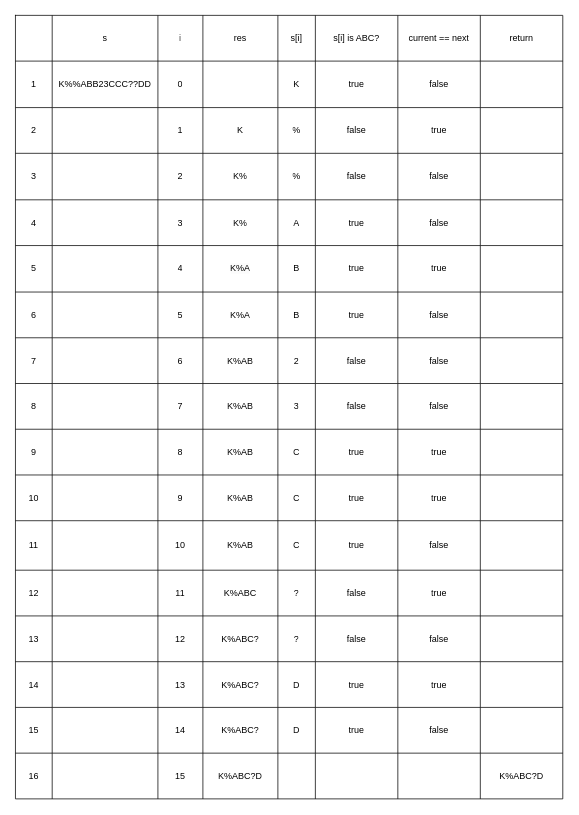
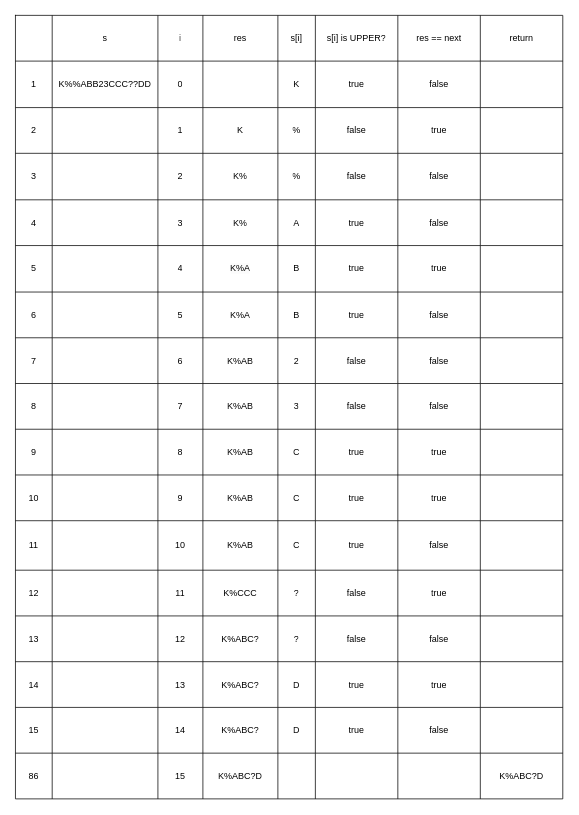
- <mxCell id="9" value="s[i] is ABC?" style="shape=partialRectangle;html=1;whiteSpace=wrap;connectable=0;strokeColor=inherit;overflow=hidden;fillColor=none;top=0;left=0;bottom=0;right=0;pointerEvents=1;" vertex="1" parent="3"><mxGeometry x="400" width="110" height="61" as="geometry"><mxRectangle width="110" height="61" as="alternateBounds" /></mxGeometry></mxCell>
+ <mxCell id="9" value="s[i] is UPPER?" style="shape=partialRectangle;html=1;whiteSpace=wrap;connectable=0;strokeColor=inherit;overflow=hidden;fillColor=none;top=0;left=0;bottom=0;right=0;pointerEvents=1;" vertex="1" parent="3"><mxGeometry x="400" width="110" height="61" as="geometry"><mxRectangle width="110" height="61" as="alternateBounds" /></mxGeometry></mxCell>
- <mxCell id="10" value="&lt;span style=&quot;color: rgb(0, 0, 0);&quot;&gt;current == next&lt;/span&gt;" style="shape=partialRectangle;html=1;whiteSpace=wrap;connectable=0;strokeColor=inherit;overflow=hidden;fillColor=none;top=0;left=0;bottom=0;right=0;pointerEvents=1;" vertex="1" parent="3"><mxGeometry x="510" width="110" height="61" as="geometry"><mxRectangle width="110" height="61" as="alternateBounds" /></mxGeometry></mxCell>
+ <mxCell id="10" value="&lt;span style=&quot;color: rgb(0, 0, 0);&quot;&gt;res == next&lt;/span&gt;" style="shape=partialRectangle;html=1;whiteSpace=wrap;connectable=0;strokeColor=inherit;overflow=hidden;fillColor=none;top=0;left=0;bottom=0;right=0;pointerEvents=1;" vertex="1" parent="3"><mxGeometry x="510" width="110" height="61" as="geometry"><mxRectangle width="110" height="61" as="alternateBounds" /></mxGeometry></mxCell>
- <mxCell id="115" value="&lt;span style=&quot;color: rgb(0, 0, 0);&quot;&gt;K%ABC&lt;/span&gt;" style="shape=partialRectangle;html=1;whiteSpace=wrap;connectable=0;strokeColor=inherit;overflow=hidden;fillColor=none;top=0;left=0;bottom=0;right=0;pointerEvents=1;" vertex="1" parent="111"><mxGeometry x="250" width="100" height="61" as="geometry"><mxRectangle width="100" height="61" as="alternateBounds" /></mxGeometry></mxCell>
+ <mxCell id="115" value="&lt;span style=&quot;color: rgb(0, 0, 0);&quot;&gt;K%CCC&lt;/span&gt;" style="shape=partialRectangle;html=1;whiteSpace=wrap;connectable=0;strokeColor=inherit;overflow=hidden;fillColor=none;top=0;left=0;bottom=0;right=0;pointerEvents=1;" vertex="1" parent="111"><mxGeometry x="250" width="100" height="61" as="geometry"><mxRectangle width="100" height="61" as="alternateBounds" /></mxGeometry></mxCell>
- <mxCell id="148" value="16" style="shape=partialRectangle;html=1;whiteSpace=wrap;connectable=0;strokeColor=inherit;overflow=hidden;fillColor=none;top=0;left=0;bottom=0;right=0;pointerEvents=1;" vertex="1" parent="147"><mxGeometry width="49" height="61" as="geometry"><mxRectangle width="49" height="61" as="alternateBounds" /></mxGeometry></mxCell>
+ <mxCell id="148" value="86" style="shape=partialRectangle;html=1;whiteSpace=wrap;connectable=0;strokeColor=inherit;overflow=hidden;fillColor=none;top=0;left=0;bottom=0;right=0;pointerEvents=1;" vertex="1" parent="147"><mxGeometry width="49" height="61" as="geometry"><mxRectangle width="49" height="61" as="alternateBounds" /></mxGeometry></mxCell>
